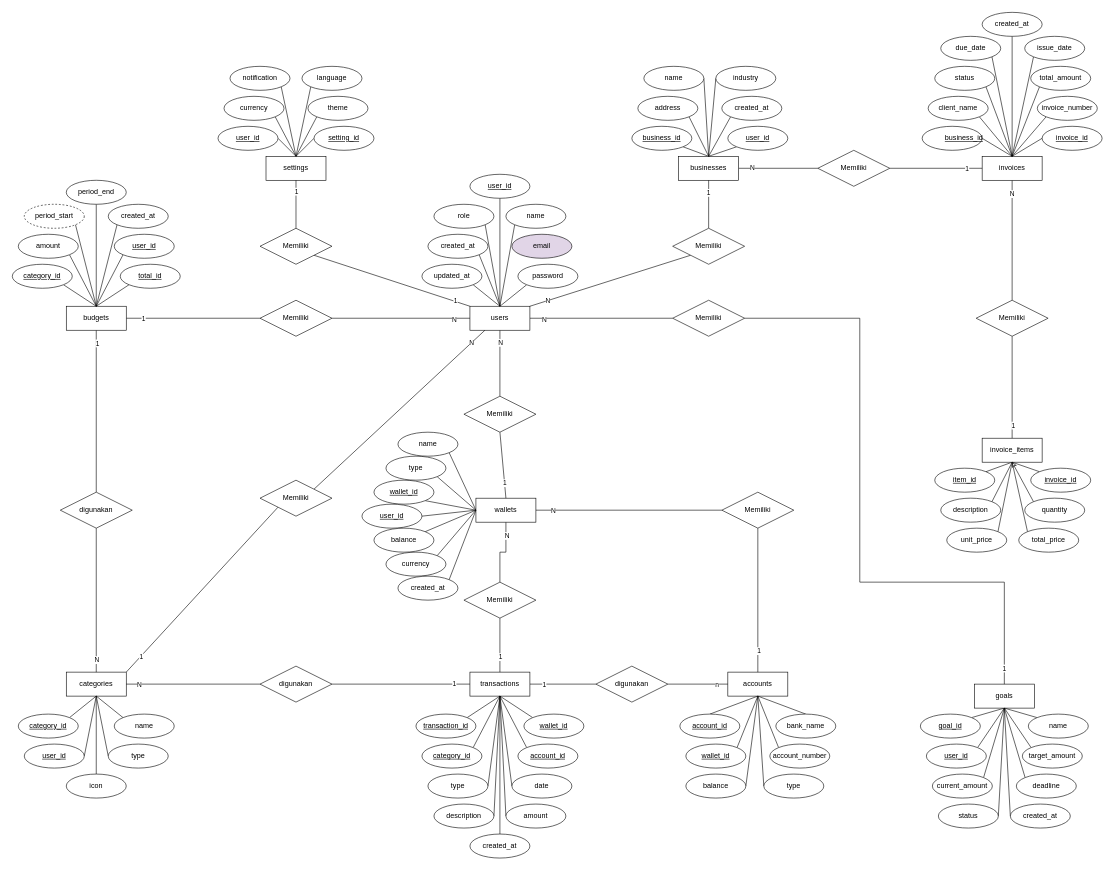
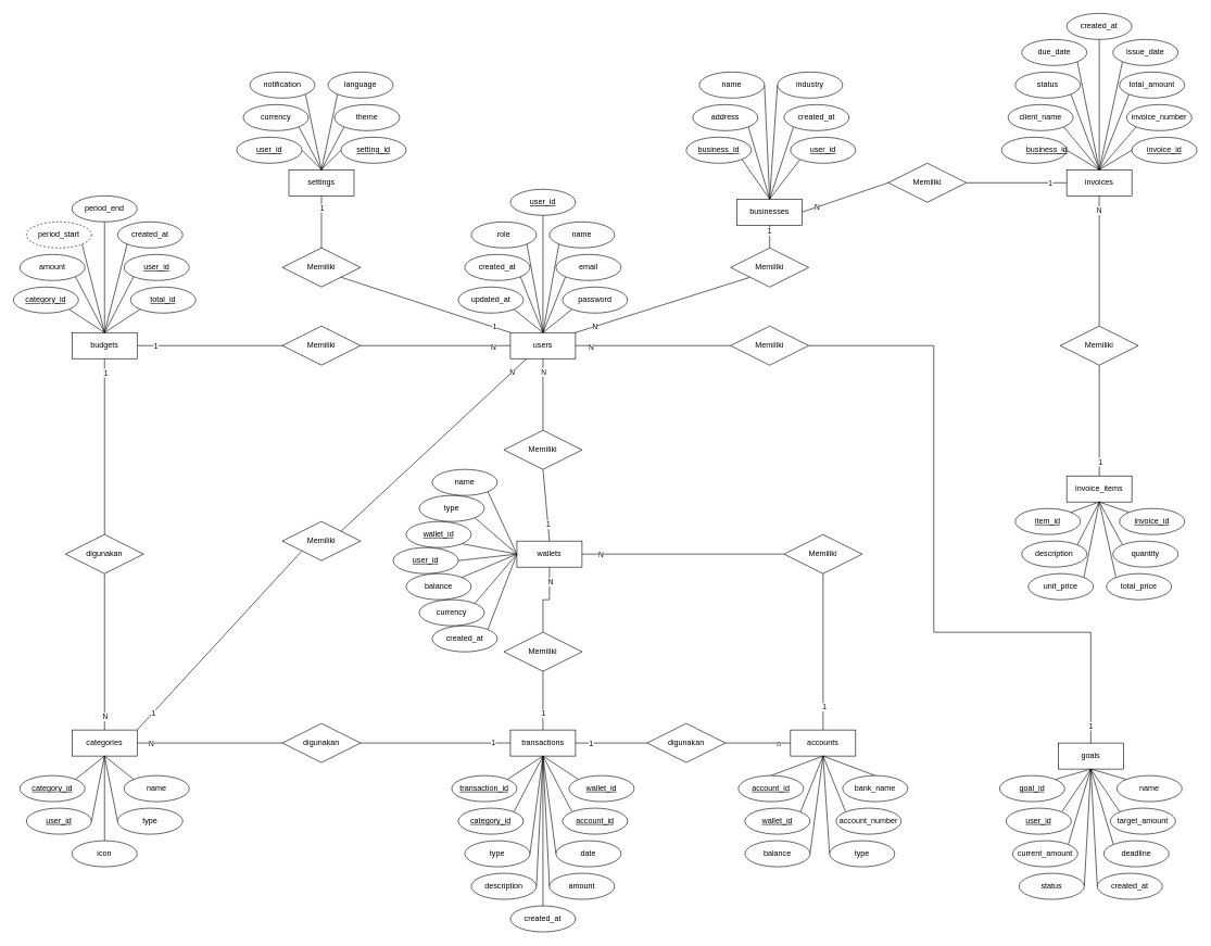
- <mxCell id="11" value="businesses" style="whiteSpace=wrap;html=1;align=center;" vertex="1" parent="1"><mxGeometry x="1131" y="260" width="100" height="40" as="geometry" /></mxCell>
+ <mxCell id="11" value="businesses" style="whiteSpace=wrap;html=1;align=center;" vertex="1" parent="1"><mxGeometry x="1131" y="305" width="100" height="40" as="geometry" /></mxCell>
- <mxCell id="173" value="email" style="ellipse;whiteSpace=wrap;html=1;align=center;fillColor=#e1d5e7;" vertex="1" parent="1"><mxGeometry x="853" y="390" width="100" height="40" as="geometry" /></mxCell>
+ <mxCell id="173" value="email" style="ellipse;whiteSpace=wrap;html=1;align=center;" vertex="1" parent="1"><mxGeometry x="853" y="390" width="100" height="40" as="geometry" /></mxCell>
+ <mxCell id="172" style="rounded=0;orthogonalLoop=1;jettySize=auto;html=1;exitX=0;exitY=1;exitDx=0;exitDy=0;entryX=0.5;entryY=0;entryDx=0;entryDy=0;endArrow=none;endFill=0;" edge="1" parent="1" source="173" target="39"><mxGeometry relative="1" as="geometry" /></mxCell>
- <mxCell id="225" style="rounded=0;orthogonalLoop=1;jettySize=auto;html=1;exitX=0;exitY=0;exitDx=0;exitDy=0;entryX=0.5;entryY=1;entryDx=0;entryDy=0;endArrow=classic;endFill=0;" edge="1" parent="1" source="226" target="18"><mxGeometry relative="1" as="geometry" /></mxCell>
+ <mxCell id="225" style="rounded=0;orthogonalLoop=1;jettySize=auto;html=1;exitX=0;exitY=0;exitDx=0;exitDy=0;entryX=0.5;entryY=1;entryDx=0;entryDy=0;endArrow=none;endFill=0;" edge="1" parent="1" source="226" target="18"><mxGeometry relative="1" as="geometry" /></mxCell>
